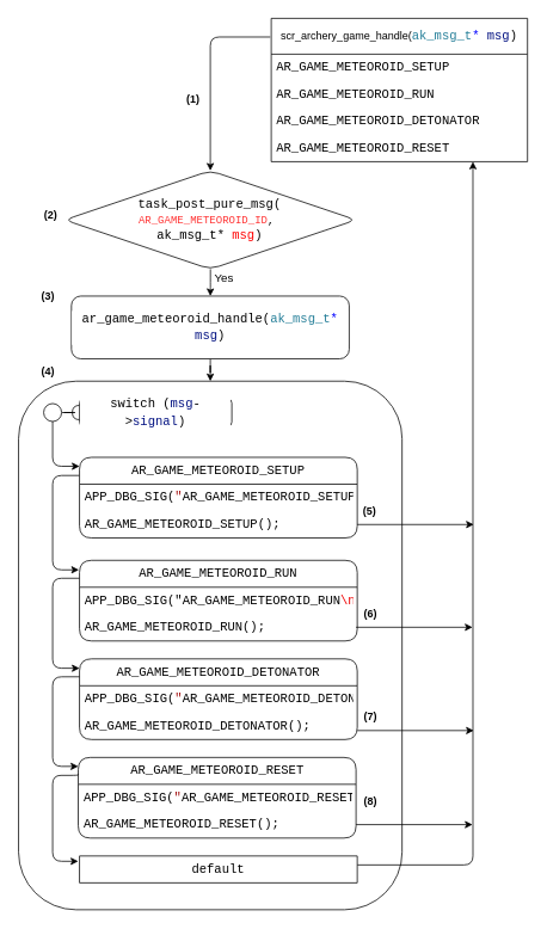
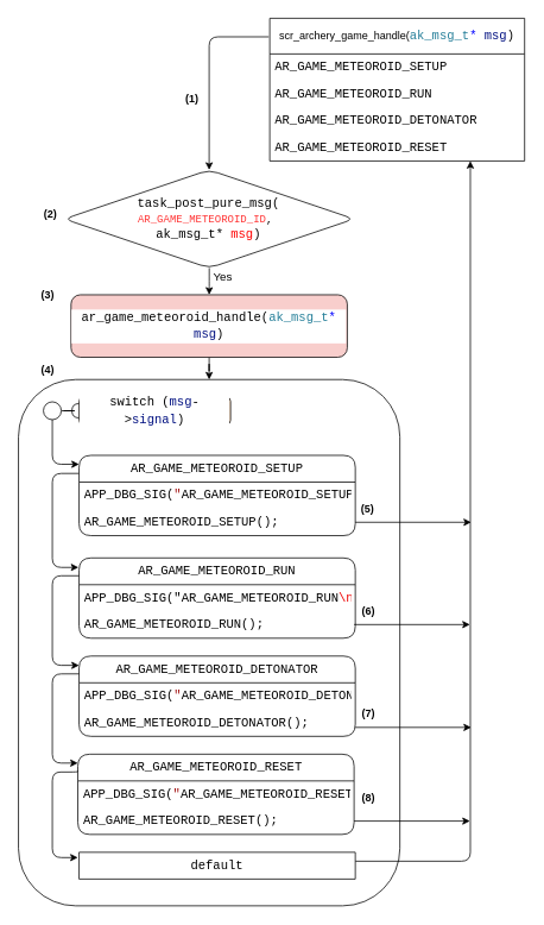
- <mxCell id="3" value="&lt;div style=&quot;background-color: rgb(255, 255, 255); font-family: Consolas, &amp;quot;Courier New&amp;quot;, monospace; font-size: 14px; line-height: 19px;&quot;&gt;ar_game_meteoroid_handle(&lt;span style=&quot;color: #267f99;&quot;&gt;ak_msg_t&lt;/span&gt;&lt;span style=&quot;color: #0000ff;&quot;&gt;*&lt;/span&gt; &lt;span style=&quot;color: #001080;&quot;&gt;msg&lt;/span&gt;)&lt;/div&gt;" style="rounded=1;whiteSpace=wrap;html=1;fontSize=12;glass=0;strokeWidth=1;shadow=0;" vertex="1" parent="1"><mxGeometry x="79" y="330" width="310" height="70" as="geometry" /></mxCell>
+ <mxCell id="3" value="&lt;div style=&quot;background-color: rgb(255, 255, 255); font-family: Consolas, &amp;quot;Courier New&amp;quot;, monospace; font-size: 14px; line-height: 19px;&quot;&gt;ar_game_meteoroid_handle(&lt;span style=&quot;color: #267f99;&quot;&gt;ak_msg_t&lt;/span&gt;&lt;span style=&quot;color: #0000ff;&quot;&gt;*&lt;/span&gt; &lt;span style=&quot;color: #001080;&quot;&gt;msg&lt;/span&gt;)&lt;/div&gt;" style="rounded=1;whiteSpace=wrap;html=1;fontSize=12;glass=0;strokeWidth=1;shadow=0;fillColor=#f8cecc;" vertex="1" parent="1"><mxGeometry x="79" y="330" width="310" height="70" as="geometry" /></mxCell>
- <mxCell id="23" value="&lt;div style=&quot;background-color: rgb(255, 255, 255); font-family: Consolas, &amp;quot;Courier New&amp;quot;, monospace; font-size: 14px; line-height: 19px;&quot;&gt;switch (&lt;span style=&quot;color: #001080;&quot;&gt;msg&lt;/span&gt;-&amp;gt;&lt;font color=&quot;#001080&quot;&gt;signal&lt;/font&gt;)&lt;/div&gt;" style="whiteSpace=wrap;html=1;rounded=1;" vertex="1" parent="1"><mxGeometry x="88" y="445" width="170" height="30" as="geometry" /></mxCell>
+ <mxCell id="23" value="&lt;div style=&quot;background-color: rgb(255, 255, 255); font-family: Consolas, &amp;quot;Courier New&amp;quot;, monospace; font-size: 14px; line-height: 19px;&quot;&gt;switch (&lt;span style=&quot;color: #001080;&quot;&gt;msg&lt;/span&gt;-&amp;gt;&lt;font color=&quot;#001080&quot;&gt;signal&lt;/font&gt;)&lt;/div&gt;" style="whiteSpace=wrap;html=1;rounded=1;fillColor=#ffe6cc;" vertex="1" parent="1"><mxGeometry x="88" y="445" width="170" height="30" as="geometry" /></mxCell>
